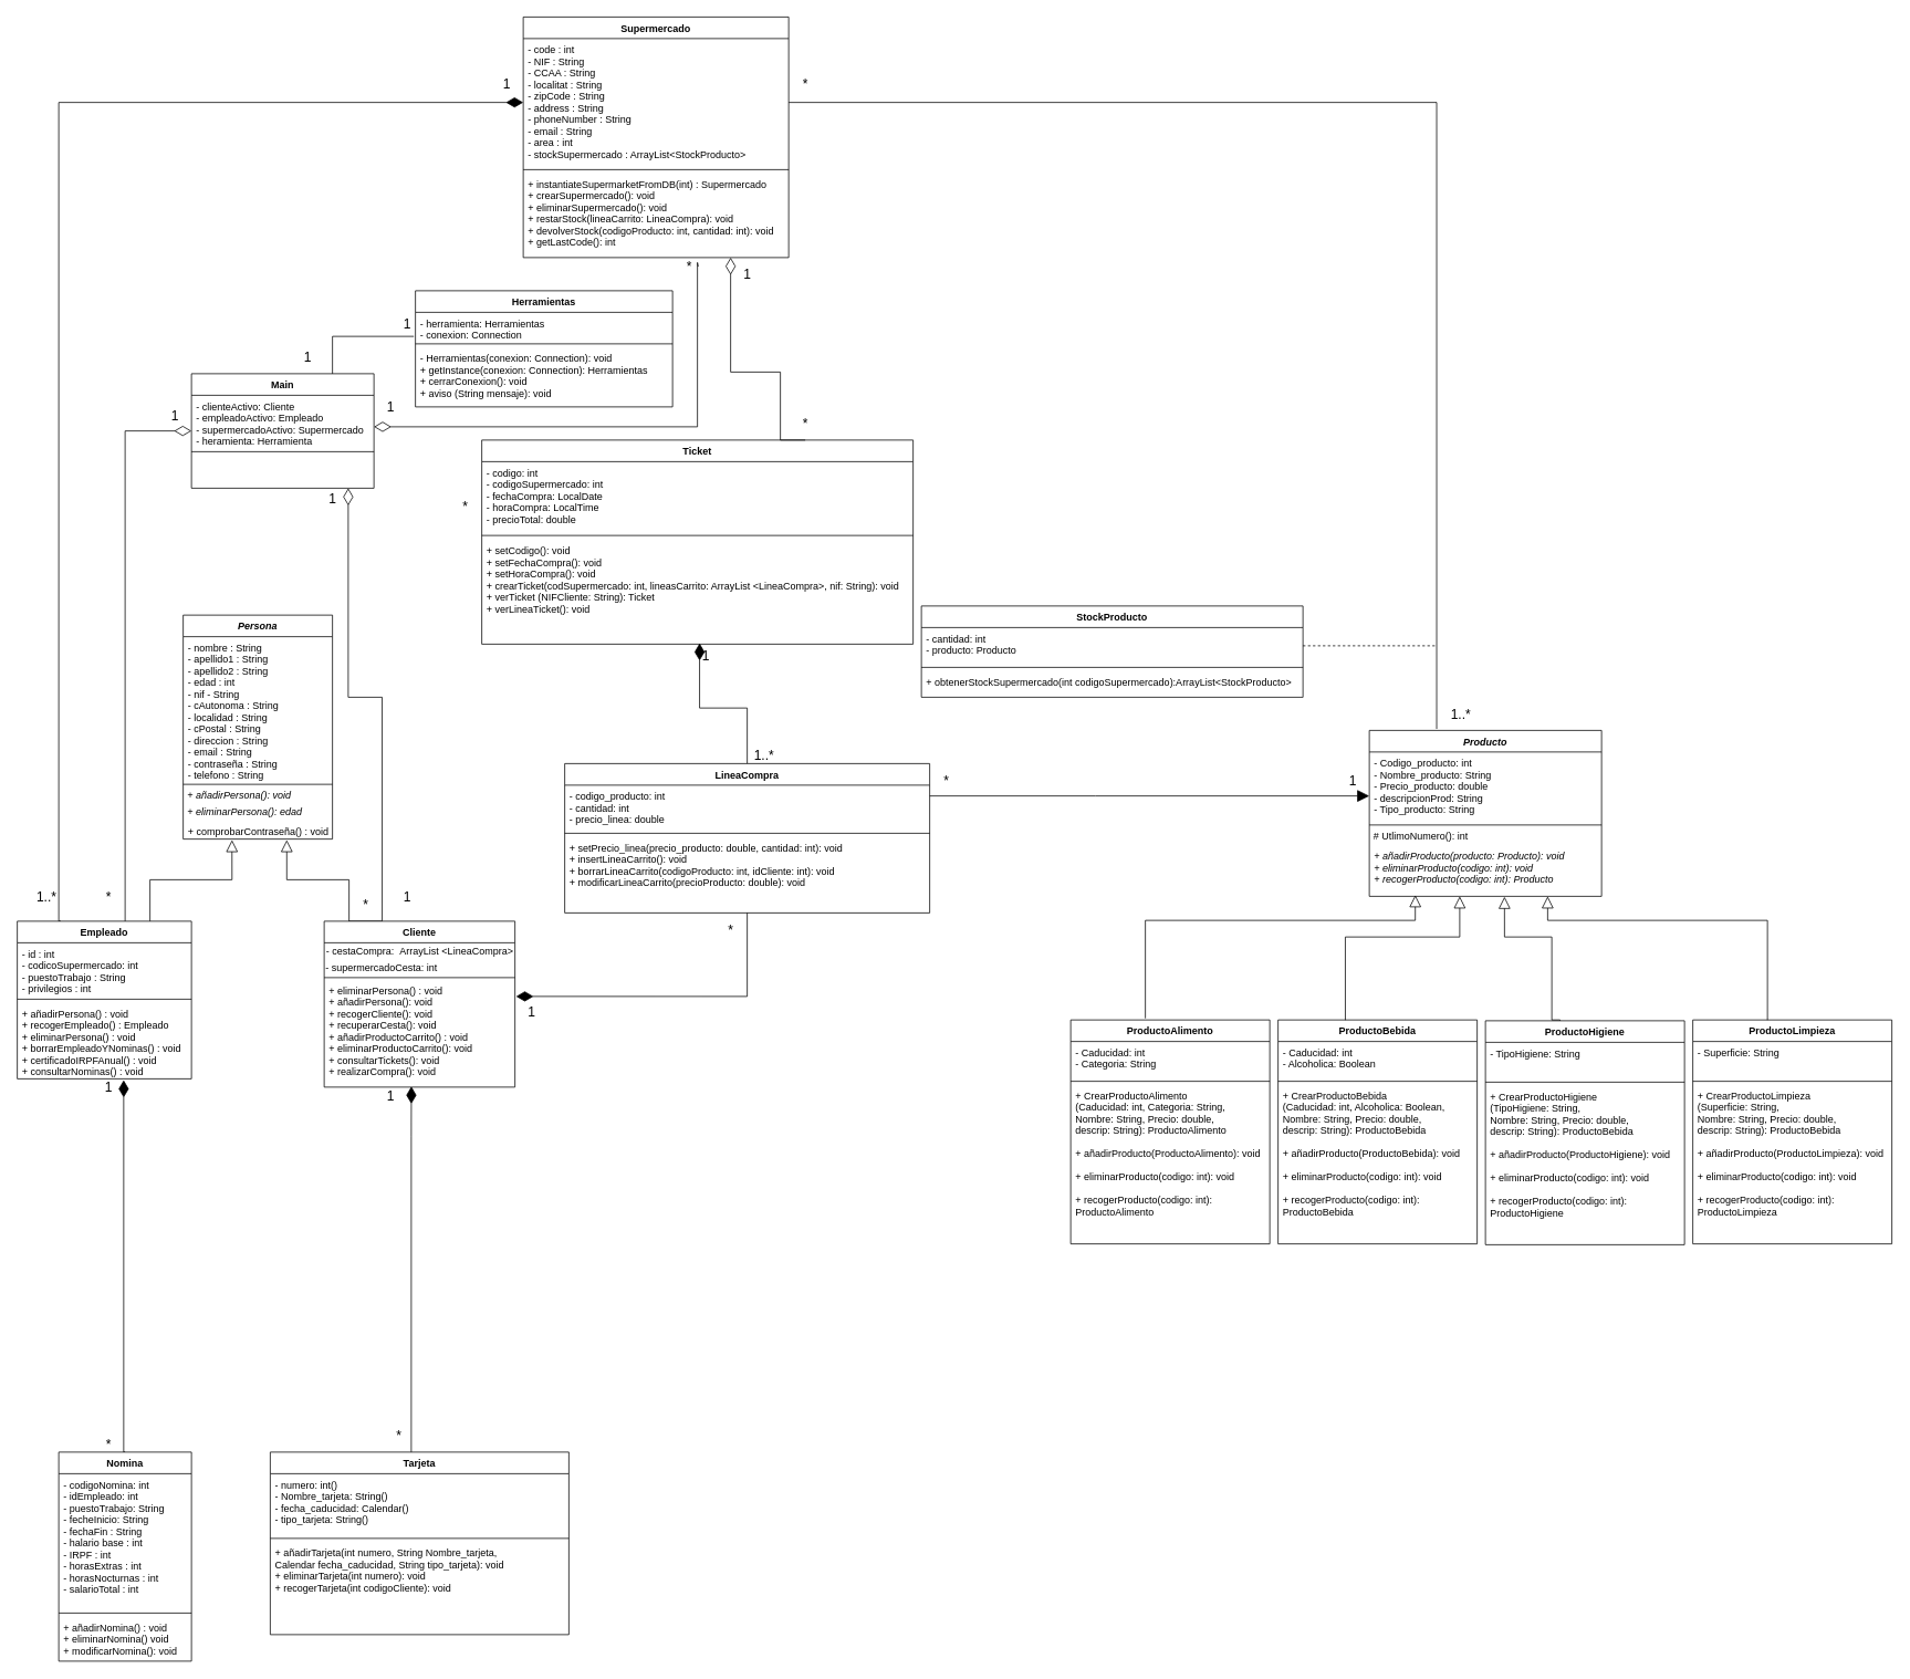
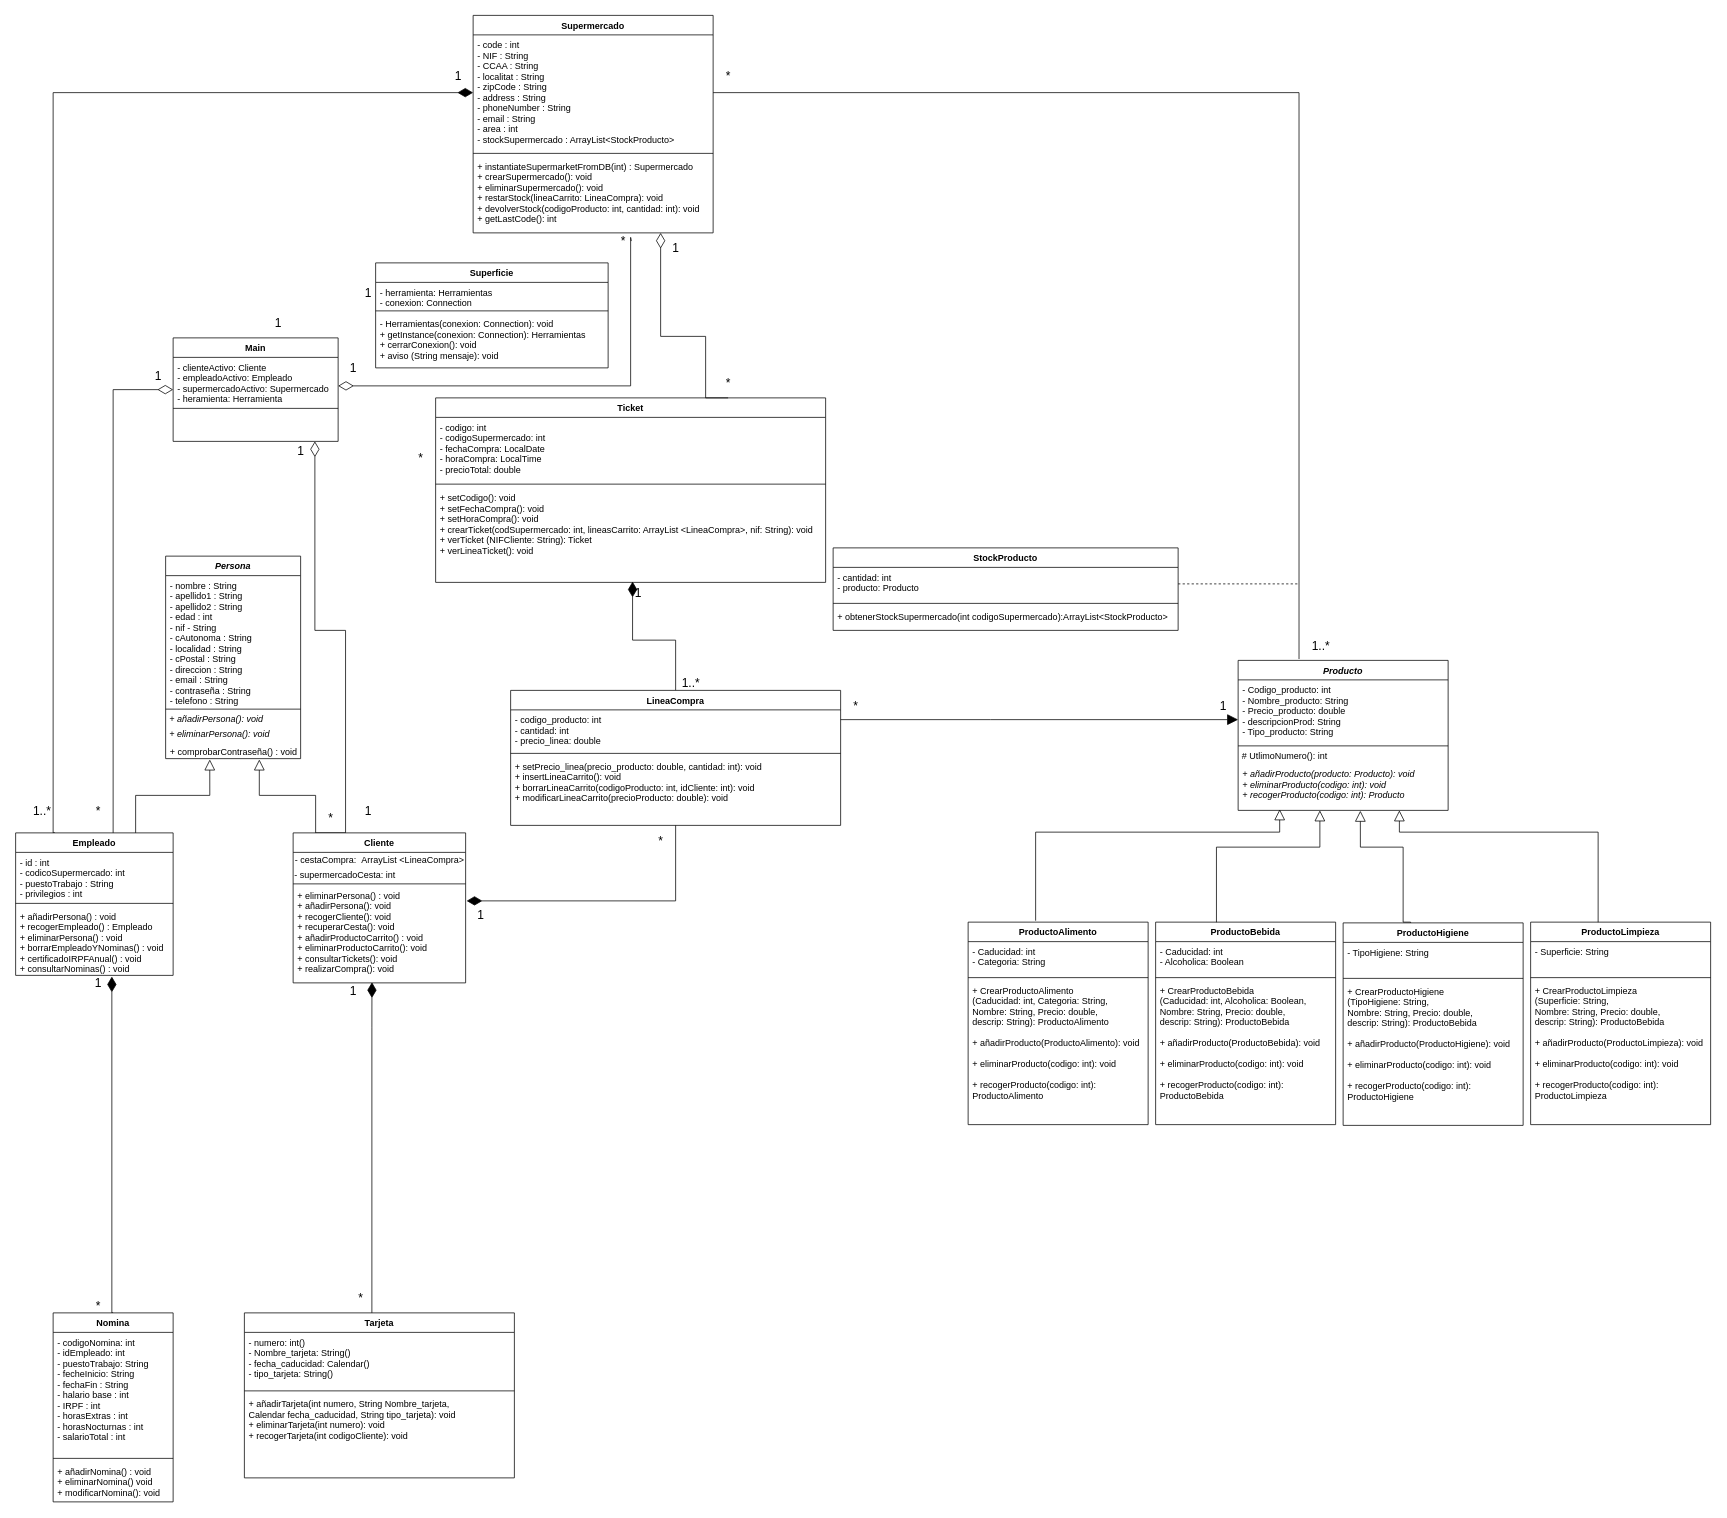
- <mxCell id="29" value="Herramientas" style="swimlane;fontStyle=1;align=center;verticalAlign=top;childLayout=stackLayout;horizontal=1;startSize=26;horizontalStack=0;resizeParent=1;resizeParentMax=0;resizeLast=0;collapsible=1;marginBottom=0;" parent="1" vertex="1"><mxGeometry x="500" y="350" width="310" height="140" as="geometry" /></mxCell>
+ <mxCell id="29" value="Superficie" style="swimlane;fontStyle=1;align=center;verticalAlign=top;childLayout=stackLayout;horizontal=1;startSize=26;horizontalStack=0;resizeParent=1;resizeParentMax=0;resizeLast=0;collapsible=1;marginBottom=0;" parent="1" vertex="1"><mxGeometry x="500" y="350" width="310" height="140" as="geometry" /></mxCell>
- <mxCell id="17" style="edgeStyle=orthogonalEdgeStyle;rounded=0;orthogonalLoop=1;jettySize=auto;html=1;entryX=-0.006;entryY=0.853;entryDx=0;entryDy=0;entryPerimeter=0;endArrow=none;endFill=0;" parent="1" source="18" target="30" edge="1"><mxGeometry relative="1" as="geometry"><Array as="points"><mxPoint x="400" y="405" /></Array></mxGeometry></mxCell>
- <mxCell id="37" value="&lt;i&gt;&amp;nbsp;+ eliminarPersona(): edad&lt;/i&gt;" style="text;html=1;align=left;verticalAlign=middle;resizable=0;points=[];autosize=1;" parent="33" vertex="1"><mxGeometry y="228" width="180" height="20" as="geometry" /></mxCell>
+ <mxCell id="37" value="&lt;i&gt;&amp;nbsp;+ eliminarPersona(): void&lt;/i&gt;" style="text;html=1;align=left;verticalAlign=middle;resizable=0;points=[];autosize=1;" parent="33" vertex="1"><mxGeometry y="228" width="180" height="20" as="geometry" /></mxCell>
